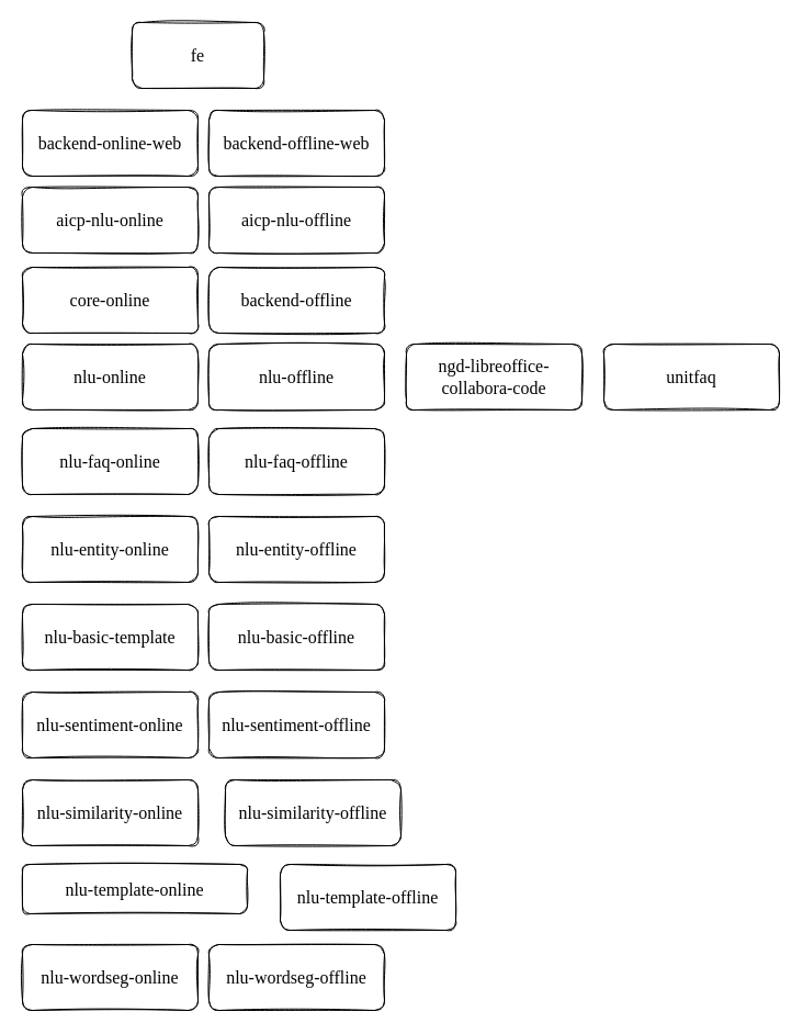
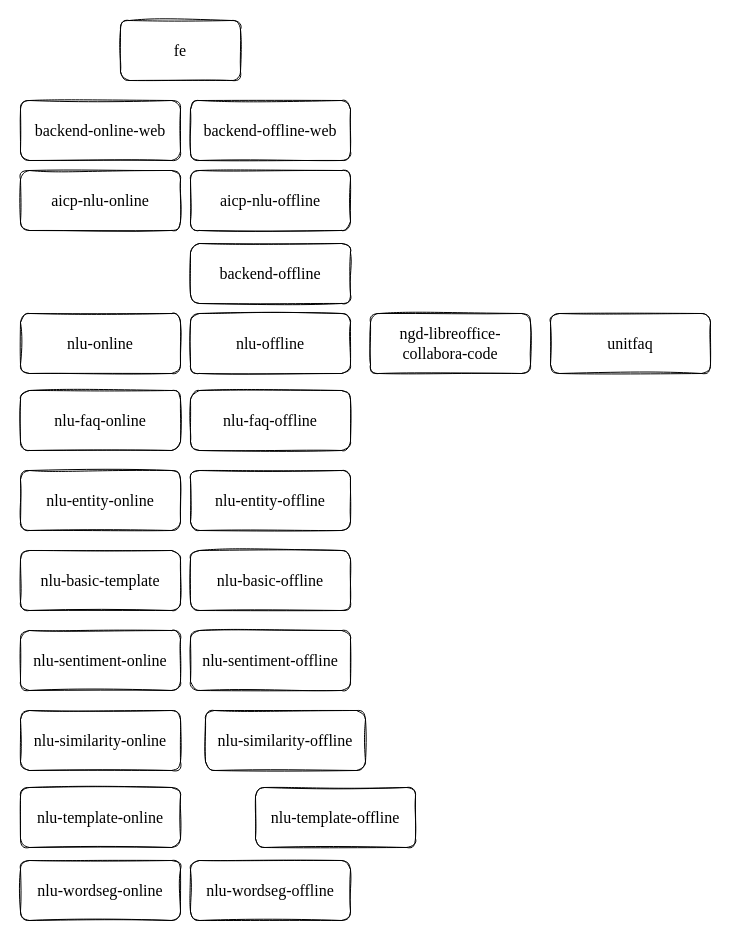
- <mxCell id="11" value="core-online" style="rounded=1;whiteSpace=wrap;html=1;sketch=1;fontFamily=Comic Sans MS;fontSize=16;" vertex="1" parent="1"><mxGeometry x="20" y="243" width="160" height="60" as="geometry" /></mxCell>
- <mxCell id="23" value="nlu-template-online" style="rounded=1;whiteSpace=wrap;html=1;sketch=1;fontFamily=Comic Sans MS;fontSize=16;" vertex="1" parent="1"><mxGeometry x="20" y="787" width="205" height="45" as="geometry" /></mxCell>
+ <mxCell id="23" value="nlu-template-online" style="rounded=1;whiteSpace=wrap;html=1;sketch=1;fontFamily=Comic Sans MS;fontSize=16;" vertex="1" parent="1"><mxGeometry x="20" y="787" width="160" height="60" as="geometry" /></mxCell>
